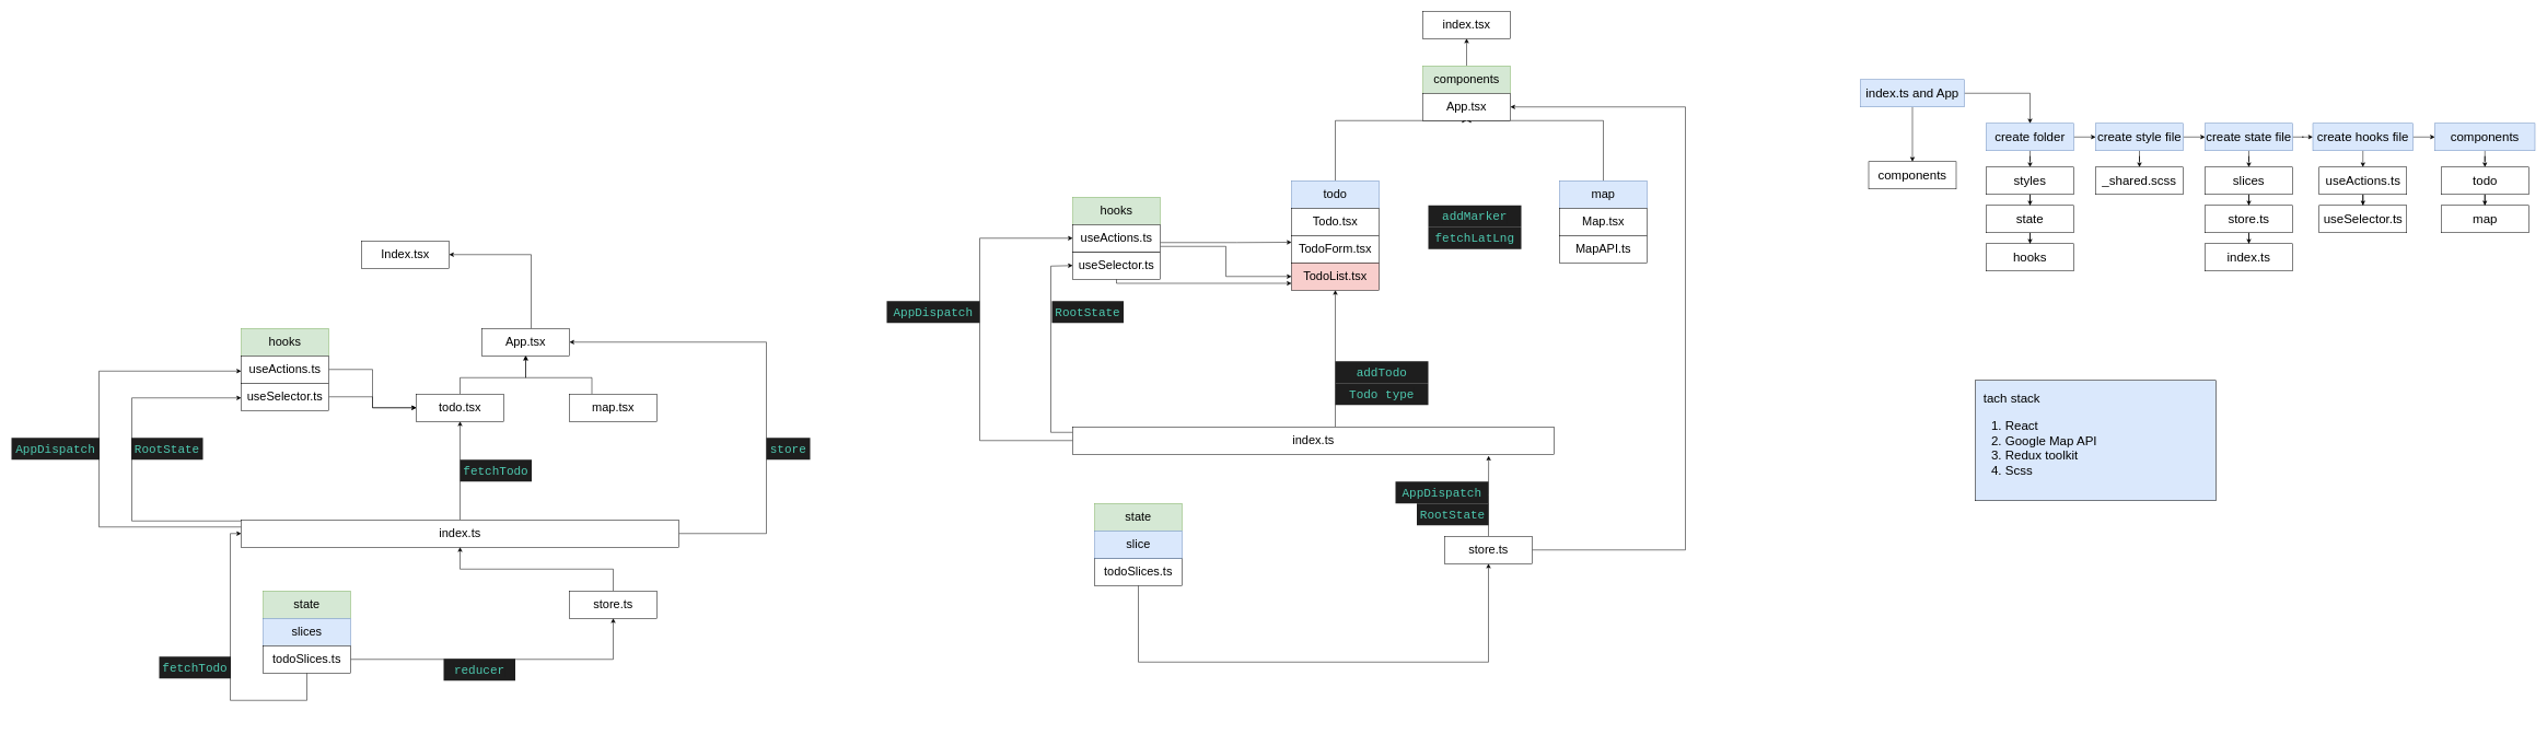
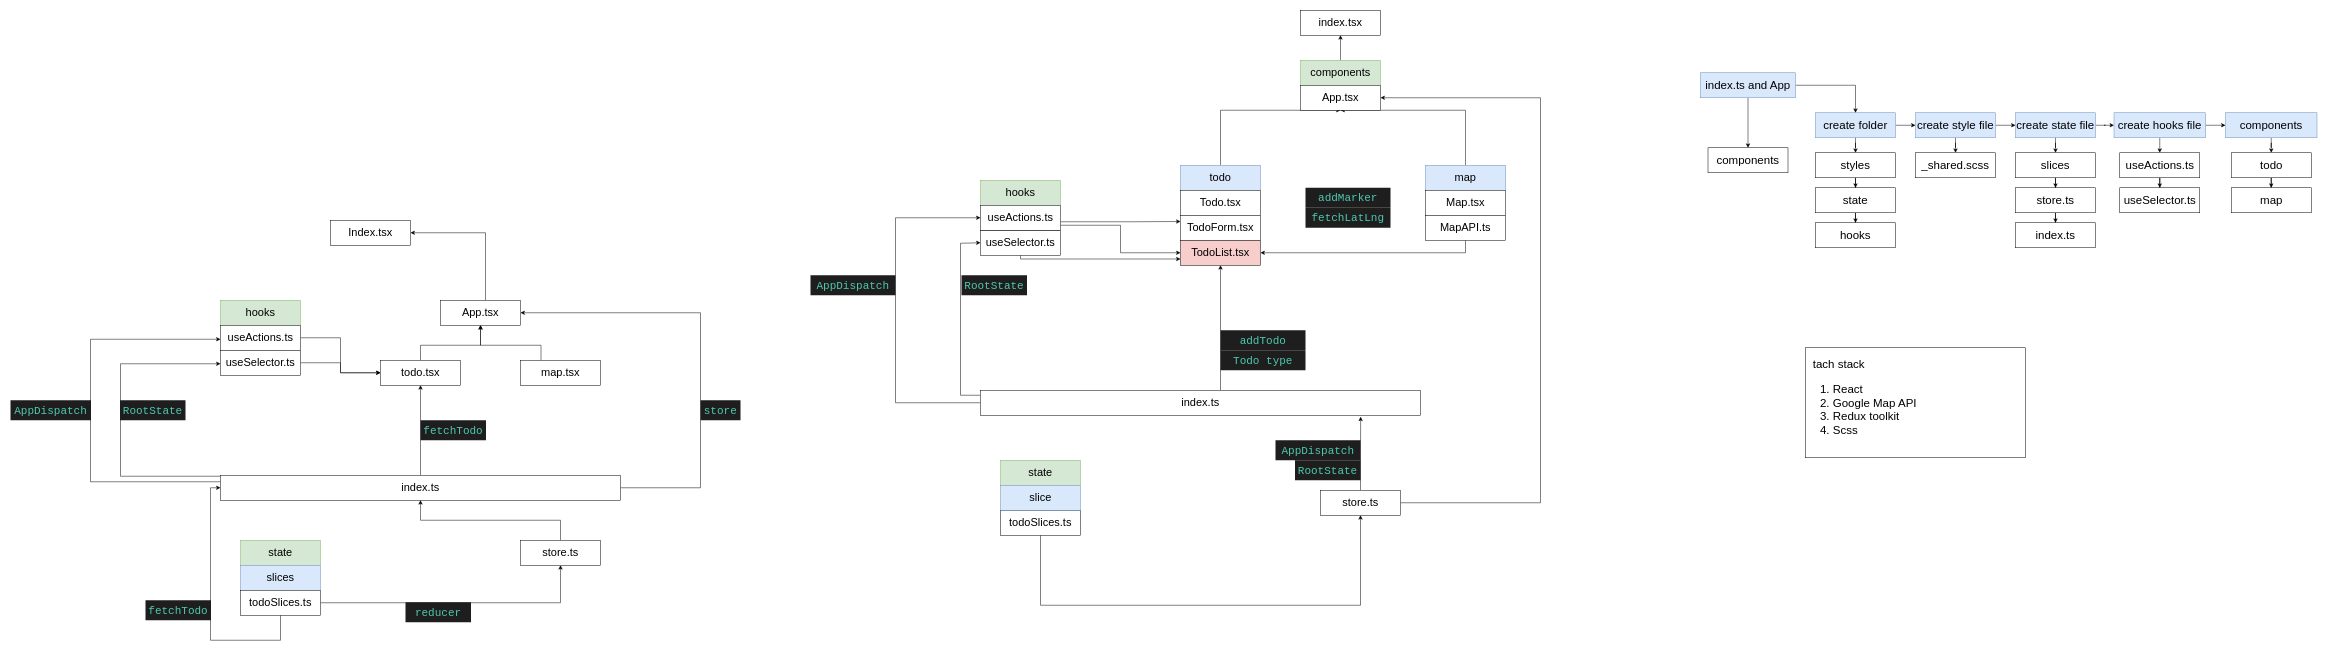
+ <mxCell id="49" style="edgeStyle=orthogonalEdgeStyle;rounded=0;orthogonalLoop=1;jettySize=auto;html=1;entryX=1;entryY=0.5;entryDx=0;entryDy=0;fontSize=22;" parent="1" source="50" target="54" edge="1"><mxGeometry relative="1" as="geometry"><Array as="points"><mxPoint x="2930" y="505" /></Array></mxGeometry></mxCell>
- <mxCell id="80" value="tach stack&lt;br&gt;&lt;ol&gt;&lt;li&gt;React&lt;/li&gt;&lt;li&gt;Google Map API&lt;/li&gt;&lt;li&gt;Redux toolkit&lt;/li&gt;&lt;li&gt;Scss&lt;/li&gt;&lt;/ol&gt;" style="rounded=0;whiteSpace=wrap;html=1;fontSize=23;align=left;spacingLeft=15;spacing=0;fillColor=#dae8fc;" vertex="1" parent="1"><mxGeometry x="3610" y="695" width="440" height="220" as="geometry" /></mxCell>
+ <mxCell id="80" value="tach stack&lt;br&gt;&lt;ol&gt;&lt;li&gt;React&lt;/li&gt;&lt;li&gt;Google Map API&lt;/li&gt;&lt;li&gt;Redux toolkit&lt;/li&gt;&lt;li&gt;Scss&lt;/li&gt;&lt;/ol&gt;" style="rounded=0;whiteSpace=wrap;html=1;fontSize=23;align=left;spacingLeft=15;spacing=0;" vertex="1" parent="1"><mxGeometry x="3610" y="695" width="440" height="220" as="geometry" /></mxCell>
